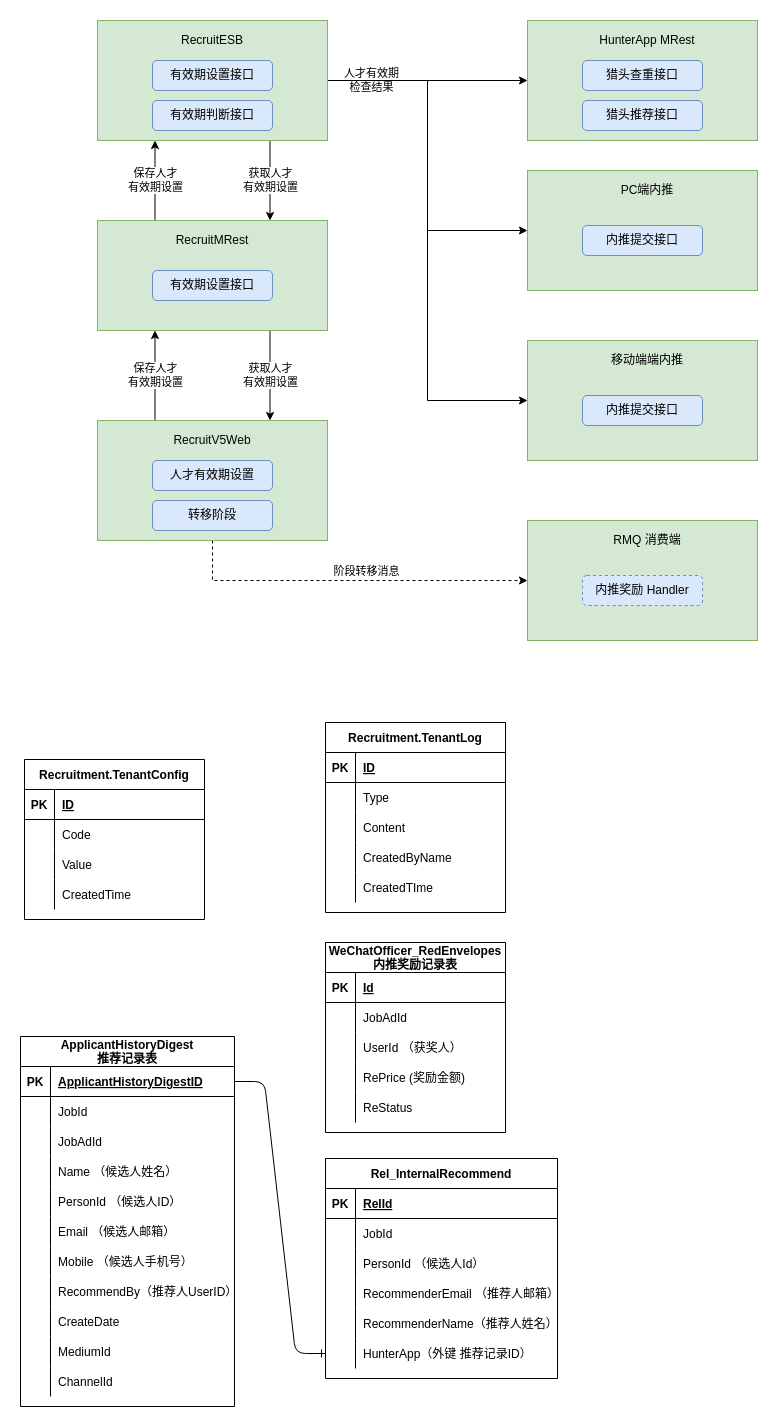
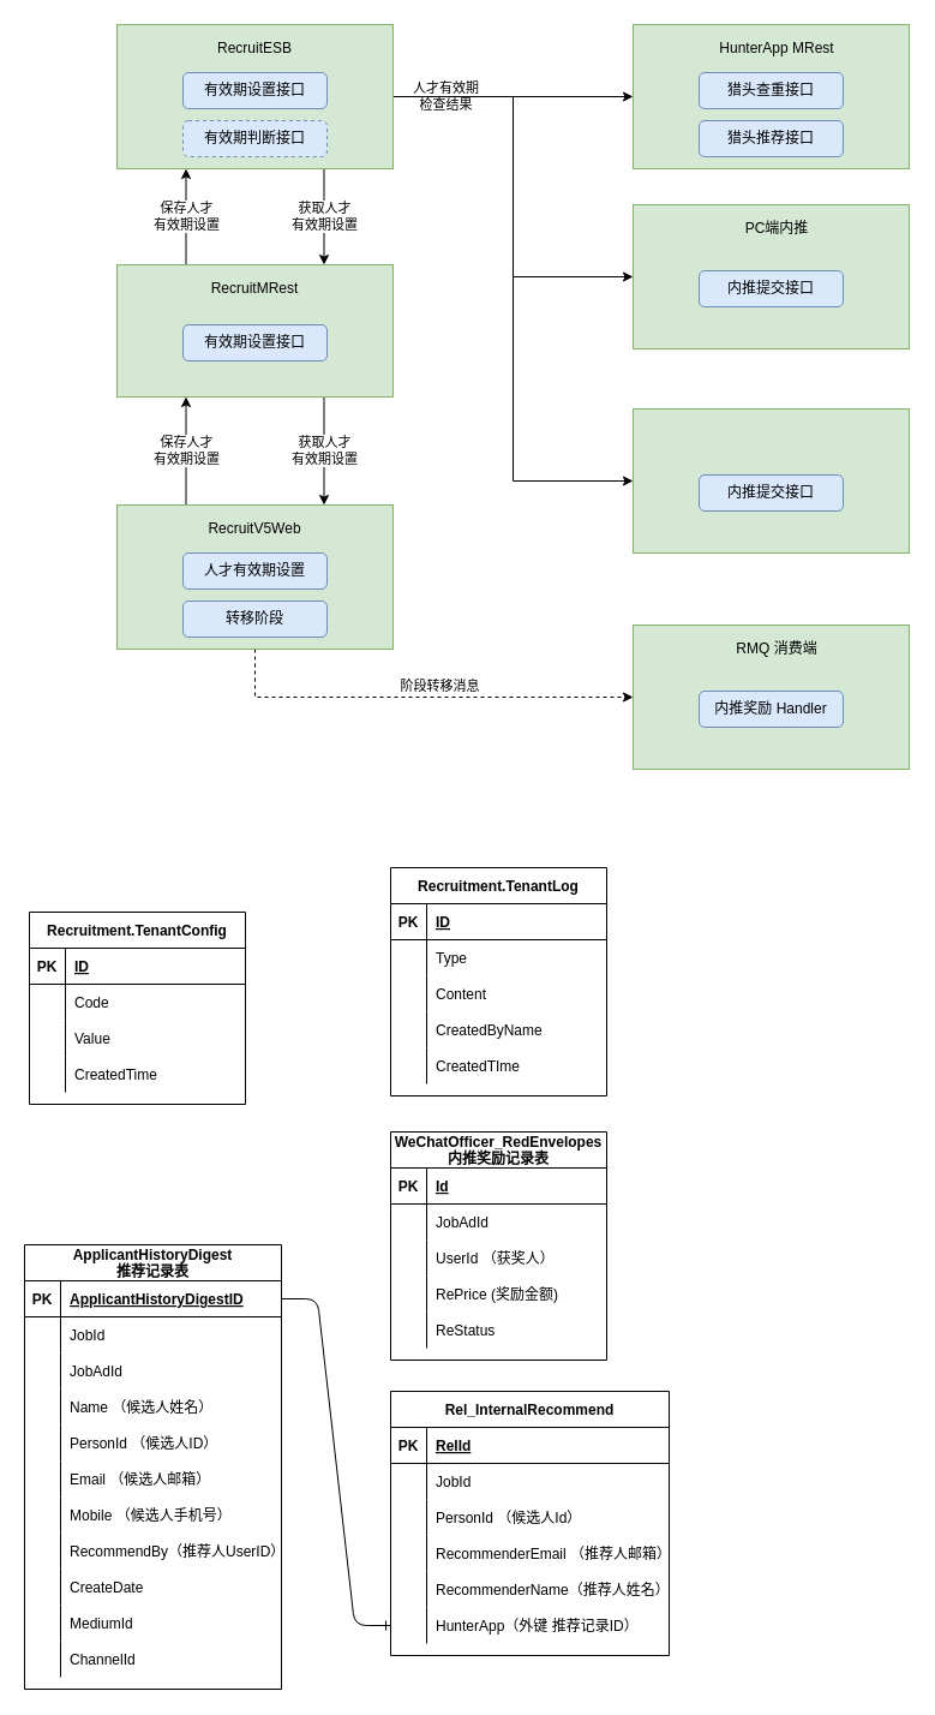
- <mxCell id="23" value="有效期判断接口" style="rounded=1;whiteSpace=wrap;html=1;fillColor=#dae8fc;strokeColor=#6c8ebf;" parent="1" vertex="1"><mxGeometry x="152" y="100" width="120" height="30" as="geometry" /></mxCell>
+ <mxCell id="23" value="有效期判断接口" style="rounded=1;whiteSpace=wrap;html=1;fillColor=#dae8fc;strokeColor=#6c8ebf;dashed=1;" parent="1" vertex="1"><mxGeometry x="152" y="100" width="120" height="30" as="geometry" /></mxCell>
- <mxCell id="29" value="移动端端内推" style="text;html=1;align=center;verticalAlign=middle;whiteSpace=wrap;rounded=0;" parent="1" vertex="1"><mxGeometry x="592" y="350" width="110" height="20" as="geometry" /></mxCell>
- <mxCell id="33" value="内推奖励 Handler" style="rounded=1;whiteSpace=wrap;html=1;fillColor=#dae8fc;strokeColor=#6c8ebf;dashed=1;" parent="1" vertex="1"><mxGeometry x="582" y="575" width="120" height="30" as="geometry" /></mxCell>
+ <mxCell id="33" value="内推奖励 Handler" style="rounded=1;whiteSpace=wrap;html=1;fillColor=#dae8fc;strokeColor=#6c8ebf;" parent="1" vertex="1"><mxGeometry x="582" y="575" width="120" height="30" as="geometry" /></mxCell>
